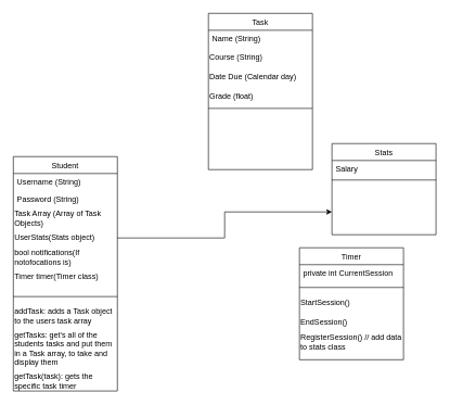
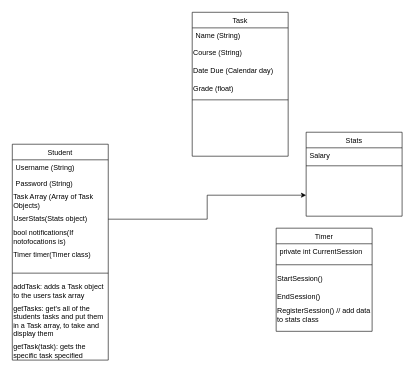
- <mxCell id="12" value="getTask(task): gets the specific task timer" style="text;html=1;strokeColor=none;fillColor=none;align=left;verticalAlign=middle;whiteSpace=wrap;rounded=0;" parent="2" vertex="1"><mxGeometry y="330" width="160" height="30" as="geometry" /></mxCell>
+ <mxCell id="12" value="getTask(task): gets the specific task specified" style="text;html=1;strokeColor=none;fillColor=none;align=left;verticalAlign=middle;whiteSpace=wrap;rounded=0;" parent="2" vertex="1"><mxGeometry y="330" width="160" height="30" as="geometry" /></mxCell>
